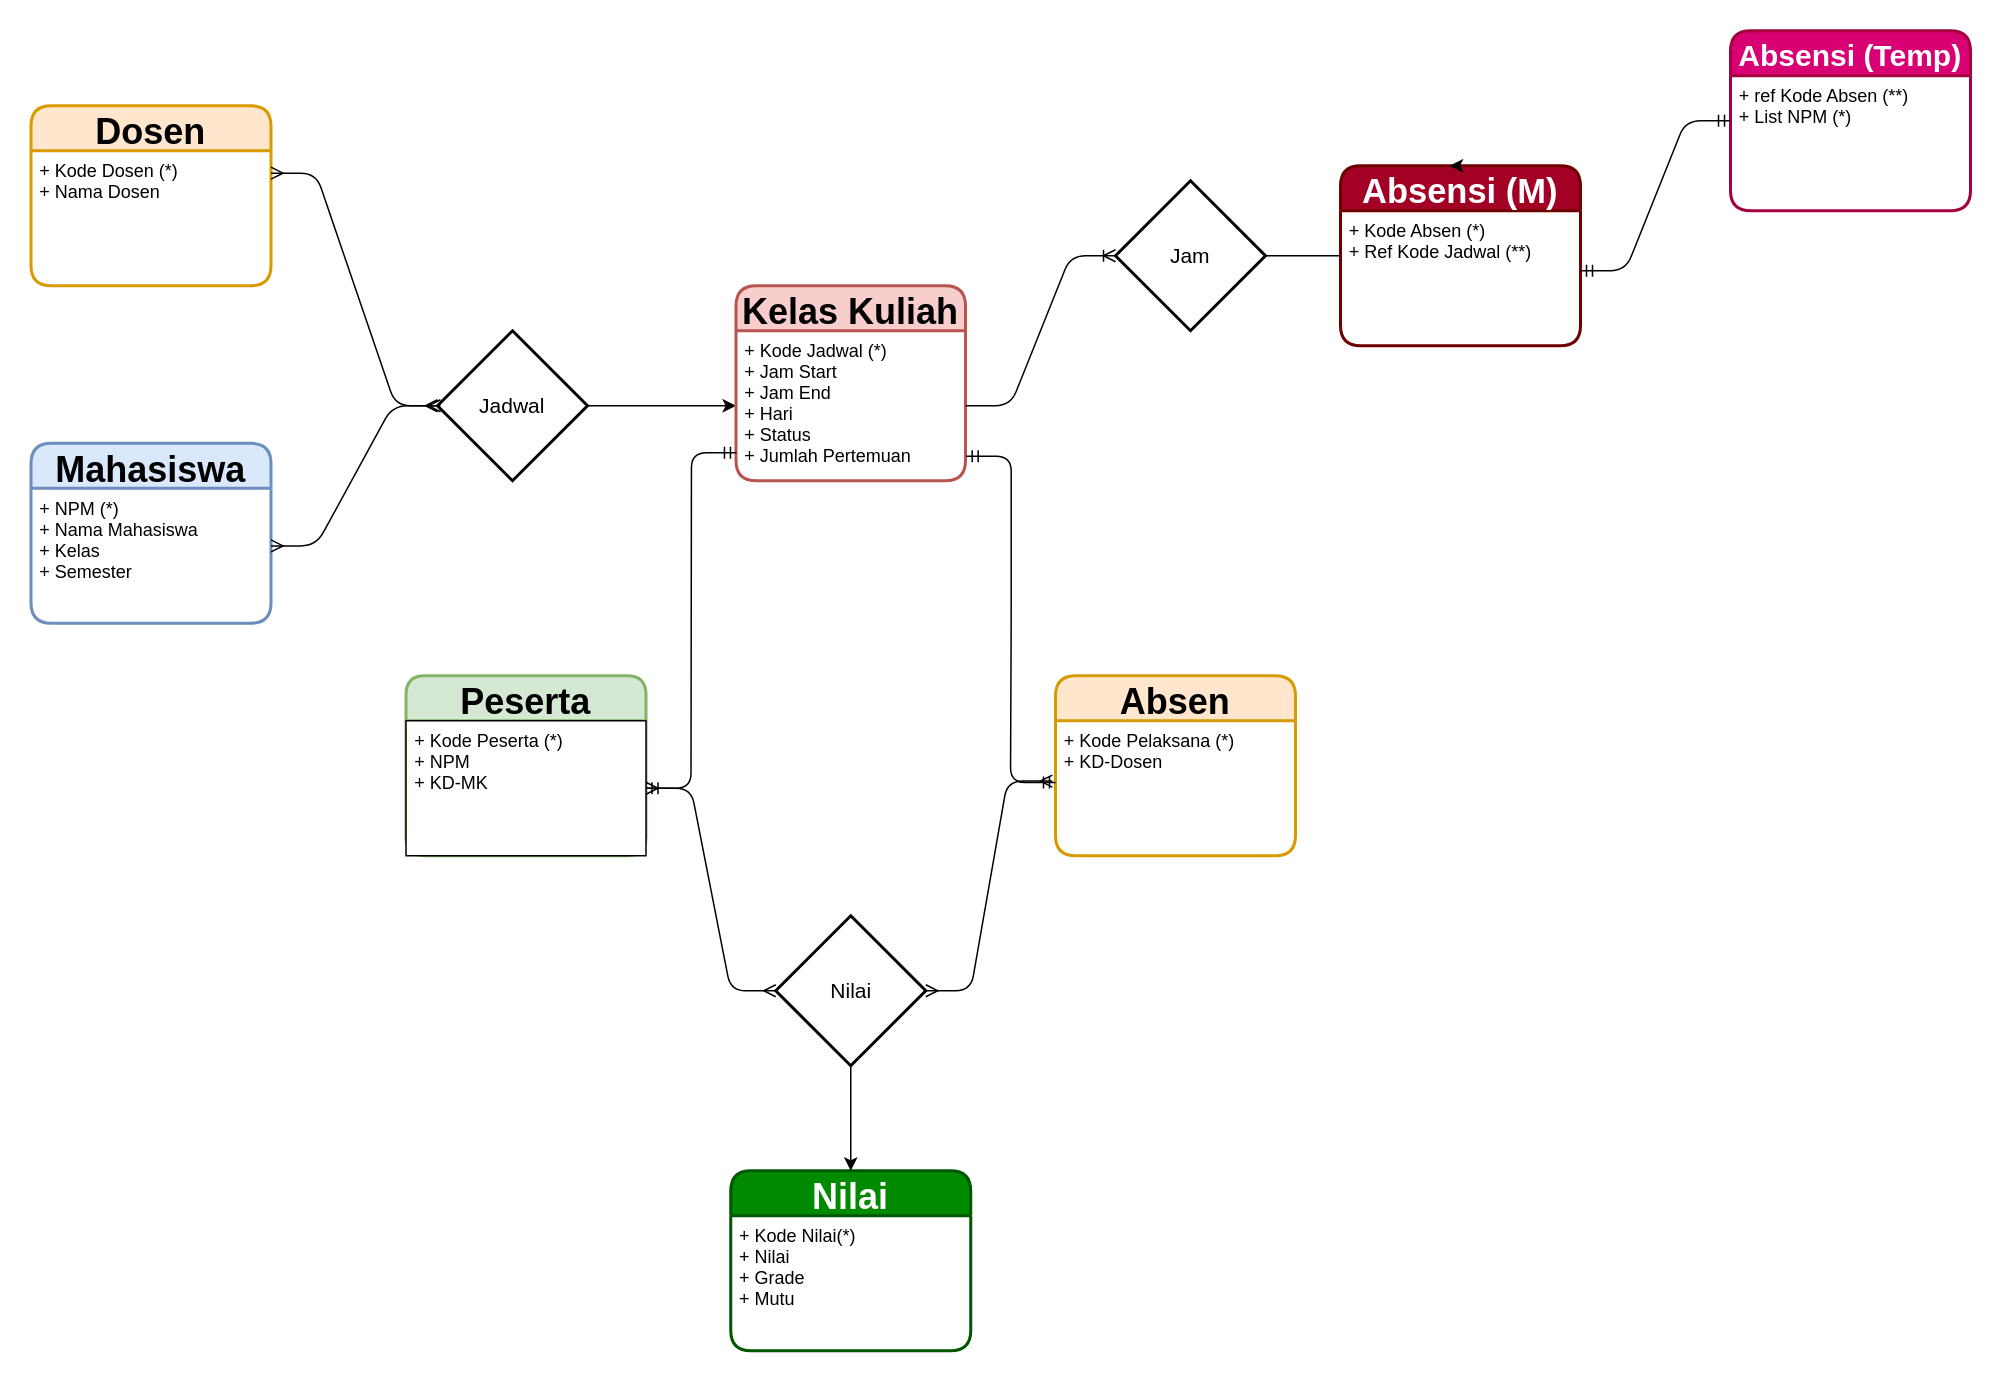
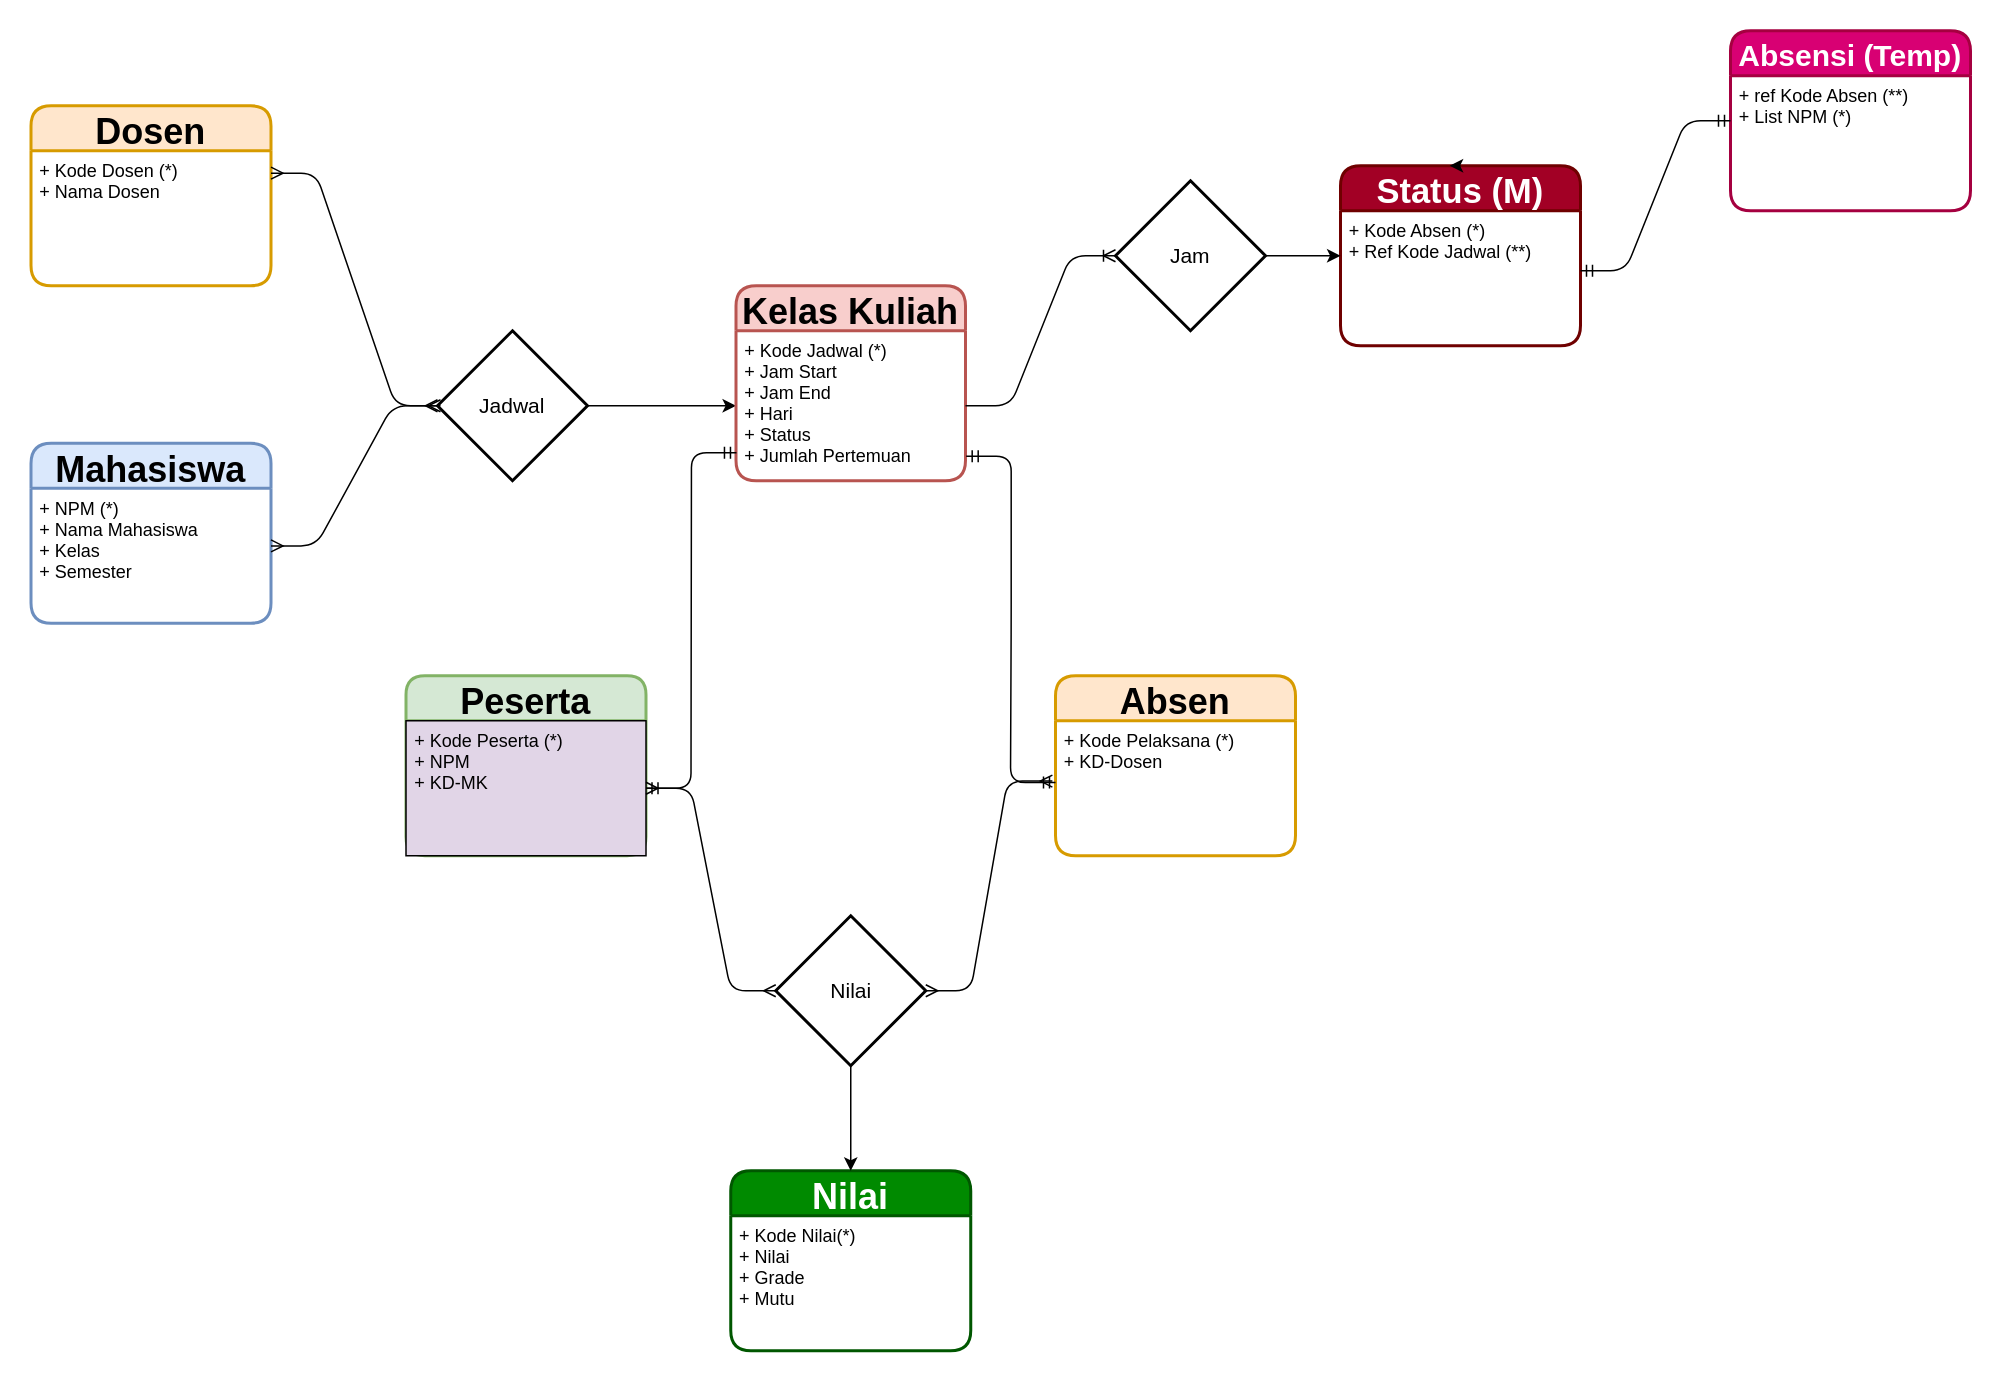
- <mxCell id="8" value="Absensi (M)" style="swimlane;childLayout=stackLayout;horizontal=1;startSize=30;horizontalStack=0;fillColor=#a20025;rounded=1;fontSize=23;fontStyle=1;strokeWidth=2;resizeParent=0;resizeLast=1;shadow=0;dashed=0;align=center;strokeColor=#6F0000;fontColor=#ffffff;" parent="1" vertex="1"><mxGeometry x="893" y="110" width="160" height="120" as="geometry" /></mxCell>
+ <mxCell id="8" value="Status (M)" style="swimlane;childLayout=stackLayout;horizontal=1;startSize=30;horizontalStack=0;fillColor=#a20025;rounded=1;fontSize=23;fontStyle=1;strokeWidth=2;resizeParent=0;resizeLast=1;shadow=0;dashed=0;align=center;strokeColor=#6F0000;fontColor=#ffffff;" parent="1" vertex="1"><mxGeometry x="893" y="110" width="160" height="120" as="geometry" /></mxCell>
- <mxCell id="21" style="edgeStyle=orthogonalEdgeStyle;rounded=0;orthogonalLoop=1;jettySize=auto;html=1;entryX=0;entryY=0.333;entryDx=0;entryDy=0;entryPerimeter=0;fontSize=20;endArrow=none;" parent="1" source="22" target="9" edge="1"><mxGeometry relative="1" as="geometry" /></mxCell>
+ <mxCell id="21" style="edgeStyle=orthogonalEdgeStyle;rounded=0;orthogonalLoop=1;jettySize=auto;html=1;entryX=0;entryY=0.333;entryDx=0;entryDy=0;entryPerimeter=0;fontSize=20;" parent="1" source="22" target="9" edge="1"><mxGeometry relative="1" as="geometry" /></mxCell>
- <mxCell id="26" value="+ Kode Peserta (*)&#10;+ NPM&#10;+ KD-MK" style="align=left;spacingLeft=4;fontSize=12;verticalAlign=top;resizable=0;rotatable=0;part=1;rounded=0;" vertex="1" parent="25"><mxGeometry y="30" width="160" height="90" as="geometry" /></mxCell>
+ <mxCell id="26" value="+ Kode Peserta (*)&#10;+ NPM&#10;+ KD-MK" style="align=left;spacingLeft=4;fontSize=12;verticalAlign=top;resizable=0;rotatable=0;part=1;rounded=0;fillColor=#e1d5e7;" vertex="1" parent="25"><mxGeometry y="30" width="160" height="90" as="geometry" /></mxCell>
